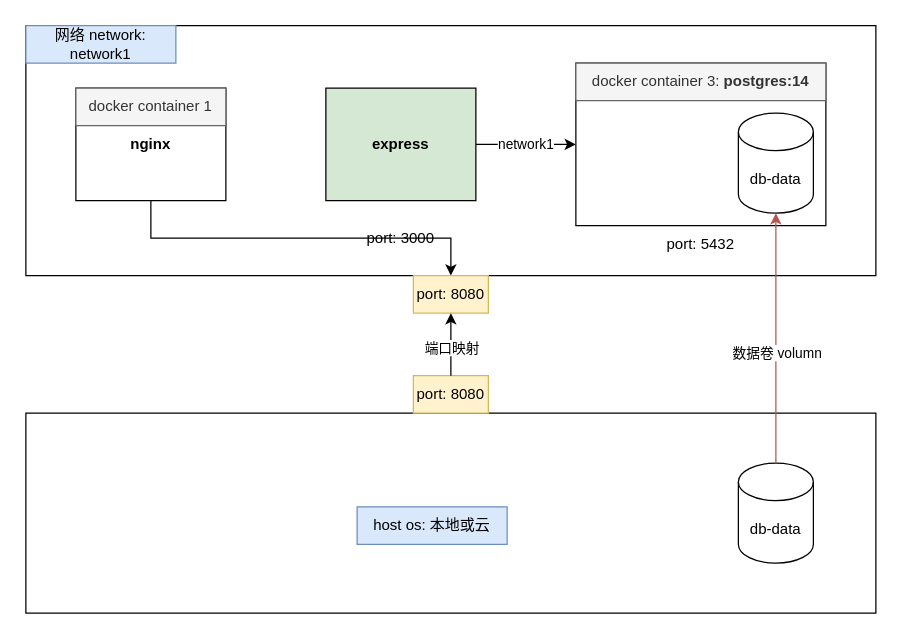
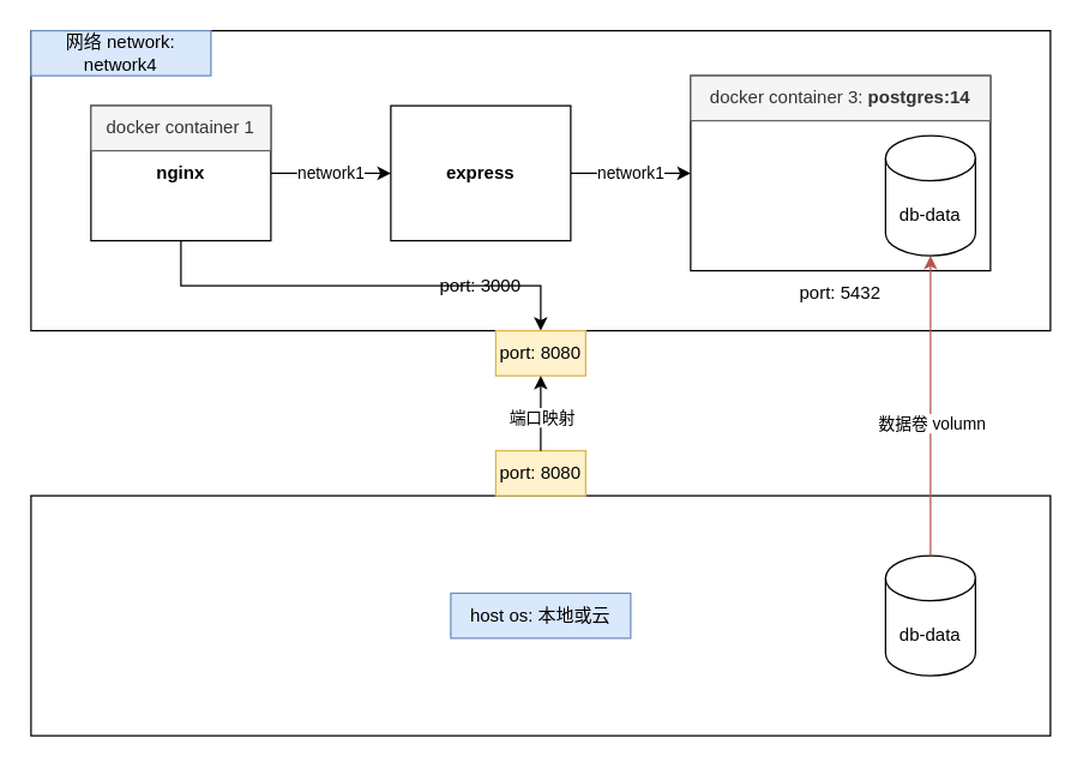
- <mxCell id="4" value="网络 network: network1" style="text;html=1;strokeColor=#6c8ebf;fillColor=#dae8fc;align=center;verticalAlign=middle;whiteSpace=wrap;rounded=0;" vertex="1" parent="1"><mxGeometry x="20" y="20" width="120" height="30" as="geometry" /></mxCell>
+ <mxCell id="4" value="网络 network: network4" style="text;html=1;strokeColor=#6c8ebf;fillColor=#dae8fc;align=center;verticalAlign=middle;whiteSpace=wrap;rounded=0;" vertex="1" parent="1"><mxGeometry x="20" y="20" width="120" height="30" as="geometry" /></mxCell>
+ <mxCell id="8" value="network1" style="edgeStyle=orthogonalEdgeStyle;rounded=0;orthogonalLoop=1;jettySize=auto;html=1;" edge="1" parent="1" source="10" target="6"><mxGeometry relative="1" as="geometry" /></mxCell>
- <mxCell id="6" value="&lt;b&gt;express&lt;/b&gt;" style="rounded=0;whiteSpace=wrap;html=1;fillColor=#d5e8d4;" vertex="1" parent="1"><mxGeometry x="260" y="70" width="120" height="90" as="geometry" /></mxCell>
+ <mxCell id="6" value="&lt;b&gt;express&lt;/b&gt;" style="rounded=0;whiteSpace=wrap;html=1;" vertex="1" parent="1"><mxGeometry x="260" y="70" width="120" height="90" as="geometry" /></mxCell>
- <mxCell id="18" value="host os: 本地或云" style="text;html=1;strokeColor=#6c8ebf;fillColor=#dae8fc;align=center;verticalAlign=middle;whiteSpace=wrap;rounded=0;" vertex="1" parent="1"><mxGeometry x="285" y="405" width="120" height="30" as="geometry" /></mxCell>
+ <mxCell id="18" value="host os: 本地或云" style="text;html=1;strokeColor=#6c8ebf;fillColor=#dae8fc;align=center;verticalAlign=middle;whiteSpace=wrap;rounded=0;" vertex="1" parent="1"><mxGeometry x="300" y="395" width="120" height="30" as="geometry" /></mxCell>
